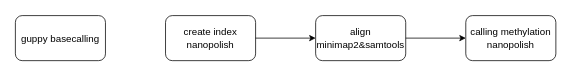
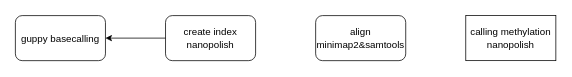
- <mxCell id="3" value="" style="edgeStyle=orthogonalEdgeStyle;rounded=0;orthogonalLoop=1;jettySize=auto;html=1;fontSize=13;" edge="1" parent="1" source="4" target="6"><mxGeometry relative="1" as="geometry" /></mxCell>
+ <mxCell id="3" value="" style="edgeStyle=orthogonalEdgeStyle;rounded=0;orthogonalLoop=1;jettySize=auto;html=1;fontSize=13;" edge="1" parent="1" source="4" target="2"><mxGeometry relative="1" as="geometry" /></mxCell>
- <mxCell id="5" value="" style="edgeStyle=orthogonalEdgeStyle;rounded=0;orthogonalLoop=1;jettySize=auto;html=1;fontSize=13;" edge="1" parent="1" source="6" target="7"><mxGeometry relative="1" as="geometry" /></mxCell>
- <mxCell id="7" value="calling methylation&lt;div style=&quot;font-size: 13px;&quot;&gt;nanopolish&lt;/div&gt;" style="rounded=1;whiteSpace=wrap;html=1;fillColor=none;fontSize=13;" vertex="1" parent="1"><mxGeometry x="620" y="20" width="120" height="60" as="geometry" /></mxCell>
+ <mxCell id="7" value="calling methylation&lt;div style=&quot;font-size: 13px;&quot;&gt;nanopolish&lt;/div&gt;" style="whiteSpace=wrap;html=1;fillColor=none;fontSize=13;rounded=0;" vertex="1" parent="1"><mxGeometry x="620" y="20" width="120" height="60" as="geometry" /></mxCell>
